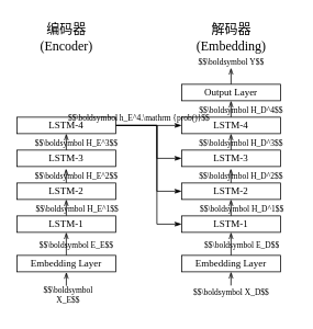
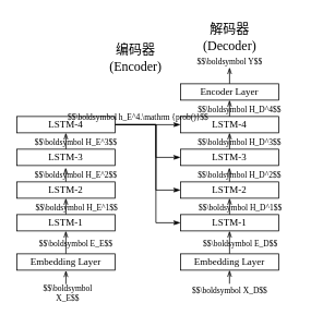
- <mxCell id="42" value="&lt;font style=&quot;font-size: 16px;&quot;&gt;编码器&lt;br&gt;(Encoder)&lt;/font&gt;" style="text;html=1;align=center;verticalAlign=middle;resizable=0;points=[];autosize=1;strokeColor=none;fillColor=none;fontFamily=Times New Roman;" parent="1" vertex="1"><mxGeometry x="35" y="20" width="90" height="50" as="geometry" /></mxCell>
+ <mxCell id="42" value="&lt;font style=&quot;font-size: 16px;&quot;&gt;编码器&lt;br&gt;(Encoder)&lt;/font&gt;" style="text;html=1;align=center;verticalAlign=middle;resizable=0;points=[];autosize=1;strokeColor=none;fillColor=none;fontFamily=Times New Roman;" parent="1" vertex="1"><mxGeometry x="120" y="45" width="90" height="50" as="geometry" /></mxCell>
- <mxCell id="43" value="&lt;font style=&quot;font-size: 16px;&quot;&gt;解码器&lt;br&gt;(Embedding)&lt;/font&gt;" style="text;html=1;align=center;verticalAlign=middle;resizable=0;points=[];autosize=1;strokeColor=none;fillColor=none;fontFamily=Times New Roman;" parent="1" vertex="1"><mxGeometry x="235" y="20" width="90" height="50" as="geometry" /></mxCell>
+ <mxCell id="43" value="&lt;font style=&quot;font-size: 16px;&quot;&gt;解码器&lt;br&gt;(Decoder)&lt;/font&gt;" style="text;html=1;align=center;verticalAlign=middle;resizable=0;points=[];autosize=1;strokeColor=none;fillColor=none;fontFamily=Times New Roman;" parent="1" vertex="1"><mxGeometry x="235" y="20" width="90" height="50" as="geometry" /></mxCell>
- <mxCell id="26" value="Output Layer" style="rounded=0;whiteSpace=wrap;html=1;fontFamily=Times New Roman;" parent="1" vertex="1"><mxGeometry x="220" y="102" width="120" height="20" as="geometry" /></mxCell>
+ <mxCell id="26" value="Encoder Layer" style="rounded=0;whiteSpace=wrap;html=1;fontFamily=Times New Roman;" parent="1" vertex="1"><mxGeometry x="220" y="102" width="120" height="20" as="geometry" /></mxCell>
